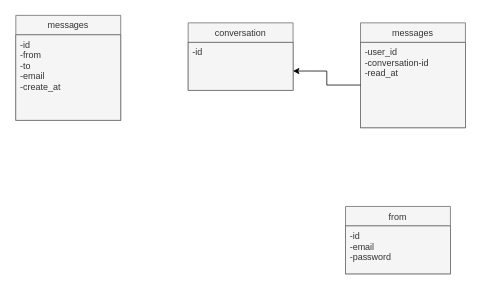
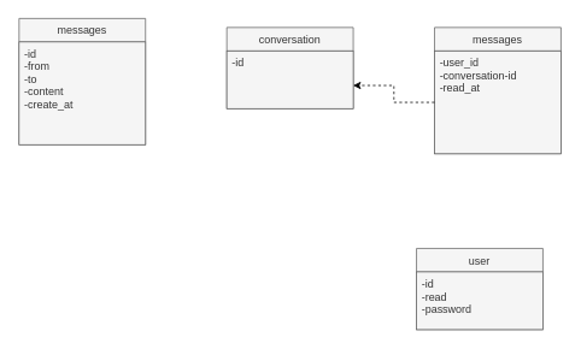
- <mxCell id="9" value="-id&#10;-from&#10;-to&#10;-email&#10;-create_at&#10;" style="text;align=left;verticalAlign=top;spacingLeft=4;spacingRight=4;overflow=hidden;rotatable=0;points=[[0,0.5],[1,0.5]];portConstraint=eastwest;fillColor=#f5f5f5;strokeColor=#666666;fontColor=#333333;" parent="8" vertex="1"><mxGeometry y="26" width="140" height="114" as="geometry" /></mxCell>
+ <mxCell id="9" value="-id&#10;-from&#10;-to&#10;-content&#10;-create_at&#10;" style="text;align=left;verticalAlign=top;spacingLeft=4;spacingRight=4;overflow=hidden;rotatable=0;points=[[0,0.5],[1,0.5]];portConstraint=eastwest;fillColor=#f5f5f5;strokeColor=#666666;fontColor=#333333;" parent="8" vertex="1"><mxGeometry y="26" width="140" height="114" as="geometry" /></mxCell>
- <mxCell id="10" style="edgeStyle=orthogonalEdgeStyle;rounded=0;orthogonalLoop=1;jettySize=auto;html=1;entryX=0.999;entryY=0.598;entryDx=0;entryDy=0;entryPerimeter=0;" parent="1" source="7" target="3" edge="1"><mxGeometry relative="1" as="geometry" /></mxCell>
+ <mxCell id="10" style="edgeStyle=orthogonalEdgeStyle;rounded=0;orthogonalLoop=1;jettySize=auto;html=1;entryX=0.999;entryY=0.598;entryDx=0;entryDy=0;entryPerimeter=0;dashed=1;" parent="1" source="7" target="3" edge="1"><mxGeometry relative="1" as="geometry" /></mxCell>
- <mxCell id="4" value="from" style="swimlane;fontStyle=0;childLayout=stackLayout;horizontal=1;startSize=26;fillColor=#f5f5f5;horizontalStack=0;resizeParent=1;resizeParentMax=0;resizeLast=0;collapsible=1;marginBottom=0;strokeColor=#666666;fontColor=#333333;" parent="1" vertex="1"><mxGeometry x="460" y="275" width="140" height="90" as="geometry"><mxRectangle x="380" y="340" width="100" height="26" as="alternateBounds" /></mxGeometry></mxCell>
+ <mxCell id="4" value="user" style="swimlane;fontStyle=0;childLayout=stackLayout;horizontal=1;startSize=26;fillColor=#f5f5f5;horizontalStack=0;resizeParent=1;resizeParentMax=0;resizeLast=0;collapsible=1;marginBottom=0;strokeColor=#666666;fontColor=#333333;" parent="1" vertex="1"><mxGeometry x="460" y="275" width="140" height="90" as="geometry"><mxRectangle x="380" y="340" width="100" height="26" as="alternateBounds" /></mxGeometry></mxCell>
- <mxCell id="5" value="-id&#10;-email&#10;-password&#10;" style="text;align=left;verticalAlign=top;spacingLeft=4;spacingRight=4;overflow=hidden;rotatable=0;points=[[0,0.5],[1,0.5]];portConstraint=eastwest;fillColor=#f5f5f5;strokeColor=#666666;fontColor=#333333;" parent="4" vertex="1"><mxGeometry y="26" width="140" height="64" as="geometry" /></mxCell>
+ <mxCell id="5" value="-id&#10;-read&#10;-password&#10;" style="text;align=left;verticalAlign=top;spacingLeft=4;spacingRight=4;overflow=hidden;rotatable=0;points=[[0,0.5],[1,0.5]];portConstraint=eastwest;fillColor=#f5f5f5;strokeColor=#666666;fontColor=#333333;" parent="4" vertex="1"><mxGeometry y="26" width="140" height="64" as="geometry" /></mxCell>
